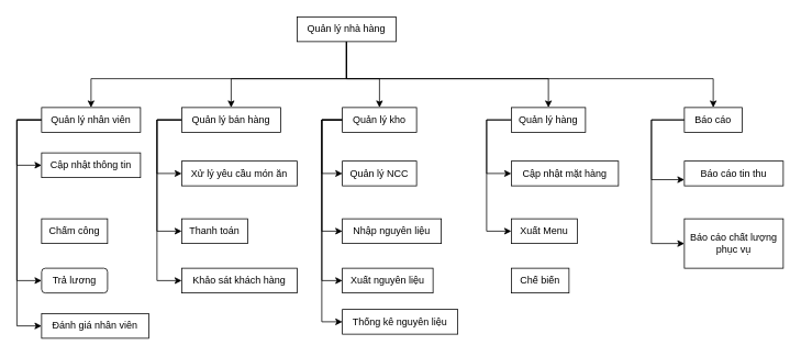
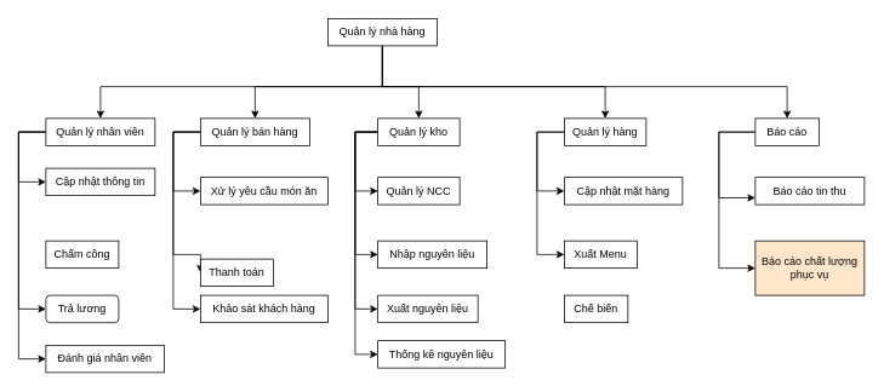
- <mxCell id="29" value="Thanh toán" style="rounded=0;whiteSpace=wrap;html=1;" vertex="1" parent="1"><mxGeometry x="220" y="265" width="80" height="30" as="geometry" /></mxCell>
+ <mxCell id="29" value="Thanh toán" style="rounded=0;whiteSpace=wrap;html=1;" vertex="1" parent="1"><mxGeometry x="220" y="285" width="80" height="30" as="geometry" /></mxCell>
- <mxCell id="42" value="Báo cáo chất lượng phục vụ" style="rounded=0;whiteSpace=wrap;html=1;" vertex="1" parent="1"><mxGeometry x="830" y="265" width="120" height="60" as="geometry" /></mxCell>
+ <mxCell id="42" value="Báo cáo chất lượng phục vụ" style="rounded=0;whiteSpace=wrap;html=1;fillColor=#ffe6cc;" vertex="1" parent="1"><mxGeometry x="830" y="265" width="120" height="60" as="geometry" /></mxCell>
